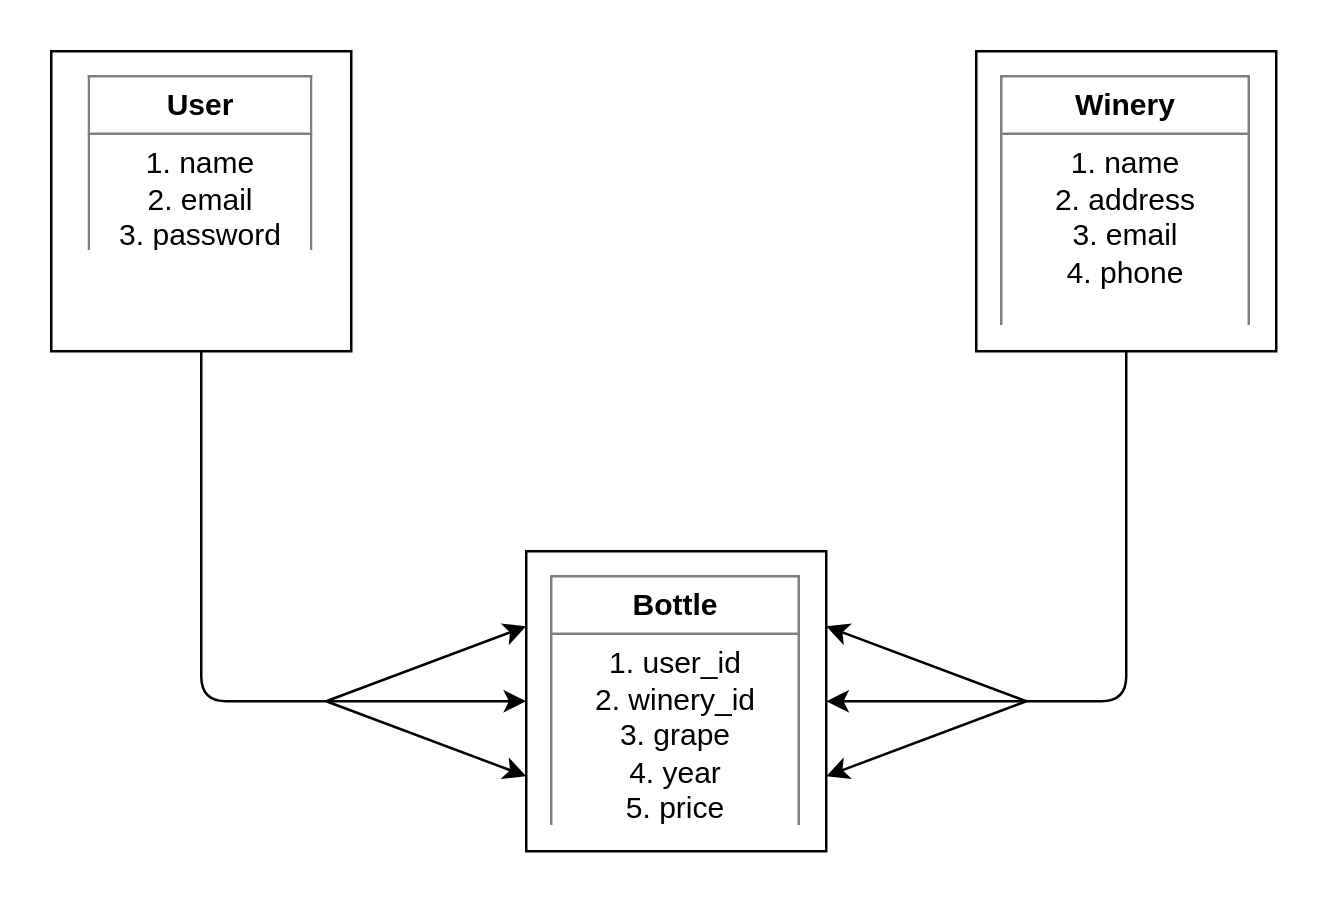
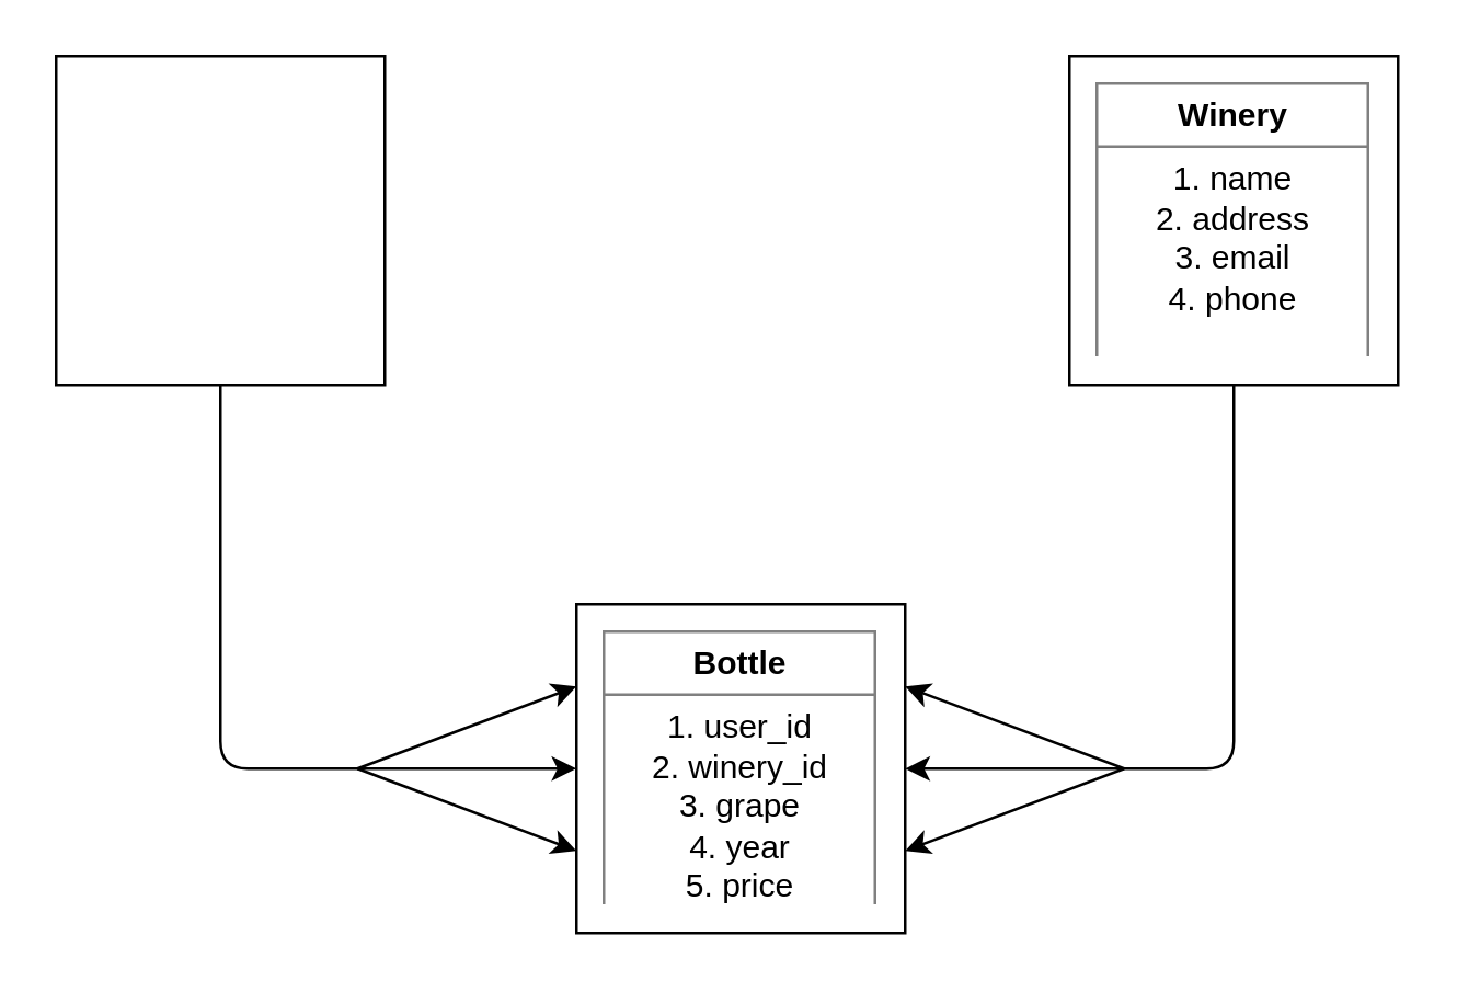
- <mxCell id="5" value="&lt;table border=&quot;1&quot; width=&quot;100%&quot; cellpadding=&quot;4&quot; style=&quot;width: 100% ; height: 100% ; border-collapse: collapse&quot;&gt;&lt;tbody&gt;&lt;tr&gt;&lt;th align=&quot;center&quot;&gt;User&lt;/th&gt;&lt;/tr&gt;&lt;tr&gt;&lt;td align=&quot;center&quot;&gt;1. name&lt;br&gt;2. email&lt;br&gt;3. password&lt;br&gt;&lt;/td&gt;&lt;/tr&gt;&lt;tr&gt;&lt;td align=&quot;center&quot;&gt;&lt;br&gt;&lt;/td&gt;&lt;/tr&gt;&lt;/tbody&gt;&lt;/table&gt;" style="text;html=1;strokeColor=none;fillColor=none;overflow=fill;" parent="1" vertex="1"><mxGeometry x="35" y="30" width="90" height="70" as="geometry" /></mxCell>
